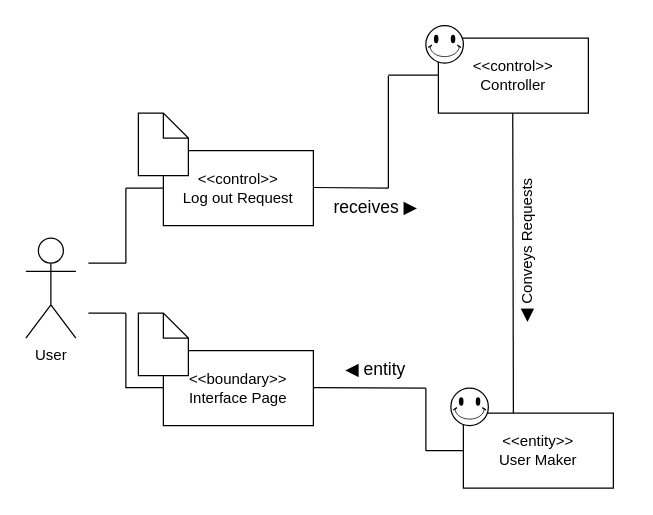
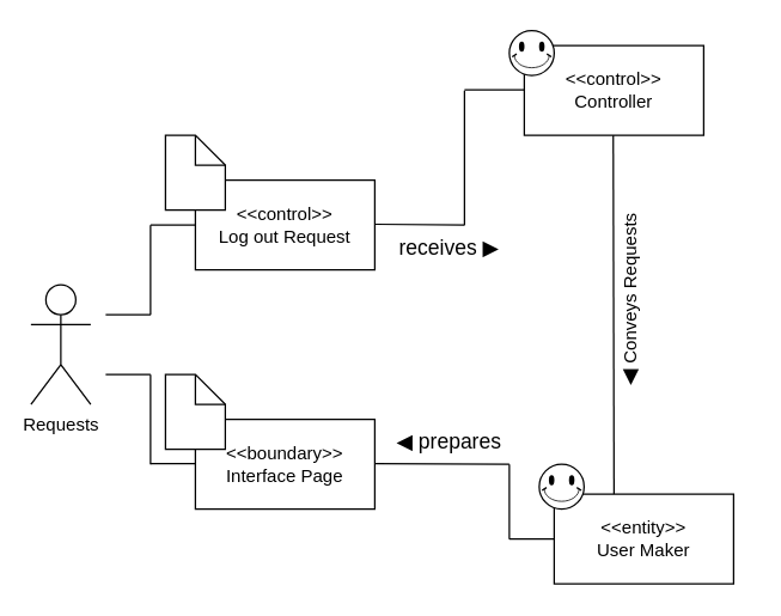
- <mxCell id="2" value="User&lt;br&gt;" style="shape=umlActor;verticalLabelPosition=bottom;verticalAlign=top;html=1;outlineConnect=0;" vertex="1" parent="1"><mxGeometry x="20" y="190" width="40" height="80" as="geometry" /></mxCell>
+ <mxCell id="2" value="Requests&lt;br&gt;" style="shape=umlActor;verticalLabelPosition=bottom;verticalAlign=top;html=1;outlineConnect=0;" vertex="1" parent="1"><mxGeometry x="20" y="190" width="40" height="80" as="geometry" /></mxCell>
- <mxCell id="19" value="&lt;span style=&quot;font-family: , &amp;#34;consolas&amp;#34; , &amp;#34;liberation mono&amp;#34; , &amp;#34;menlo&amp;#34; , monospace&quot;&gt;&lt;font style=&quot;font-size: 14px&quot;&gt;◀ entity&lt;/font&gt;&lt;/span&gt;" style="text;html=1;strokeColor=none;fillColor=none;align=center;verticalAlign=middle;whiteSpace=wrap;rounded=0;" vertex="1" parent="1"><mxGeometry x="260" y="280" width="80" height="30" as="geometry" /></mxCell>
+ <mxCell id="19" value="&lt;span style=&quot;font-family: , &amp;#34;consolas&amp;#34; , &amp;#34;liberation mono&amp;#34; , &amp;#34;menlo&amp;#34; , monospace&quot;&gt;&lt;font style=&quot;font-size: 14px&quot;&gt;◀ prepares&lt;/font&gt;&lt;/span&gt;" style="text;html=1;strokeColor=none;fillColor=none;align=center;verticalAlign=middle;whiteSpace=wrap;rounded=0;" vertex="1" parent="1"><mxGeometry x="260" y="280" width="80" height="30" as="geometry" /></mxCell>
